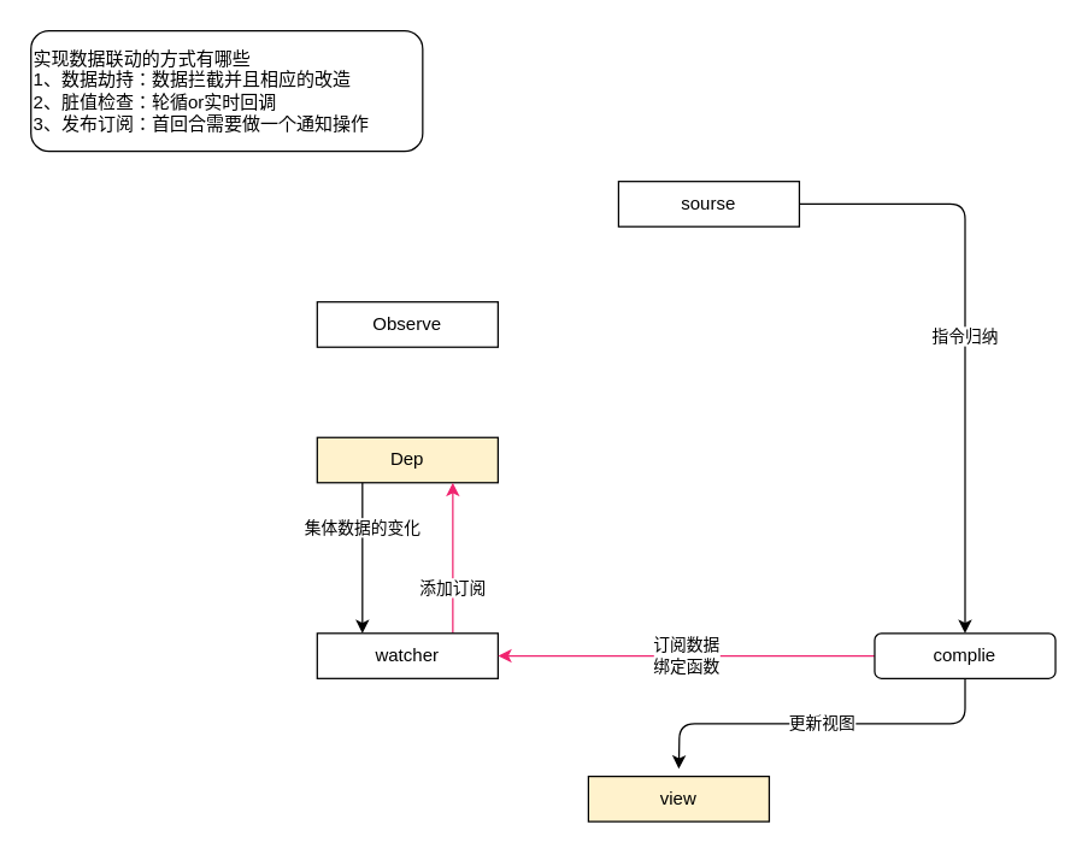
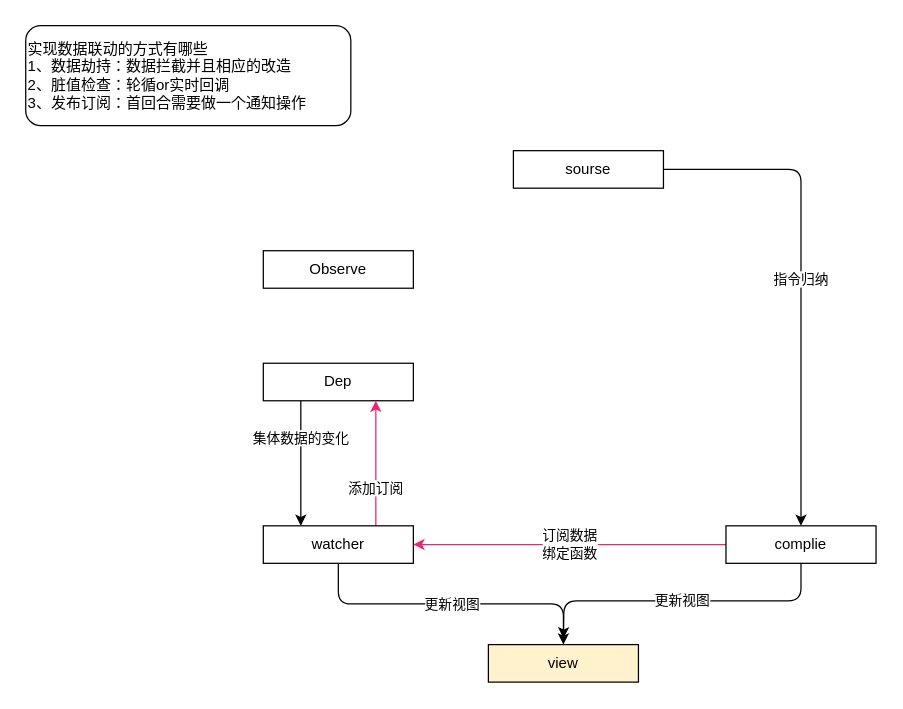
- <mxCell id="6" value="Dep" style="rounded=0;whiteSpace=wrap;html=1;fillColor=#fff2cc;" vertex="1" parent="1"><mxGeometry x="210" y="290" width="120" height="30" as="geometry" /></mxCell>
+ <mxCell id="6" value="Dep" style="rounded=0;whiteSpace=wrap;html=1;" vertex="1" parent="1"><mxGeometry x="210" y="290" width="120" height="30" as="geometry" /></mxCell>
- <mxCell id="14" value="complie" style="whiteSpace=wrap;html=1;rounded=1;" vertex="1" parent="1"><mxGeometry x="580" y="420" width="120" height="30" as="geometry" /></mxCell>
+ <mxCell id="14" value="complie" style="rounded=0;whiteSpace=wrap;html=1;" vertex="1" parent="1"><mxGeometry x="580" y="420" width="120" height="30" as="geometry" /></mxCell>
+ <mxCell id="7" value="更新视图" style="edgeStyle=orthogonalEdgeStyle;html=1;exitX=0.5;exitY=1;exitDx=0;exitDy=0;entryX=0.5;entryY=0;entryDx=0;entryDy=0;" edge="1" parent="1" source="9" target="10"><mxGeometry relative="1" as="geometry" /></mxCell>
